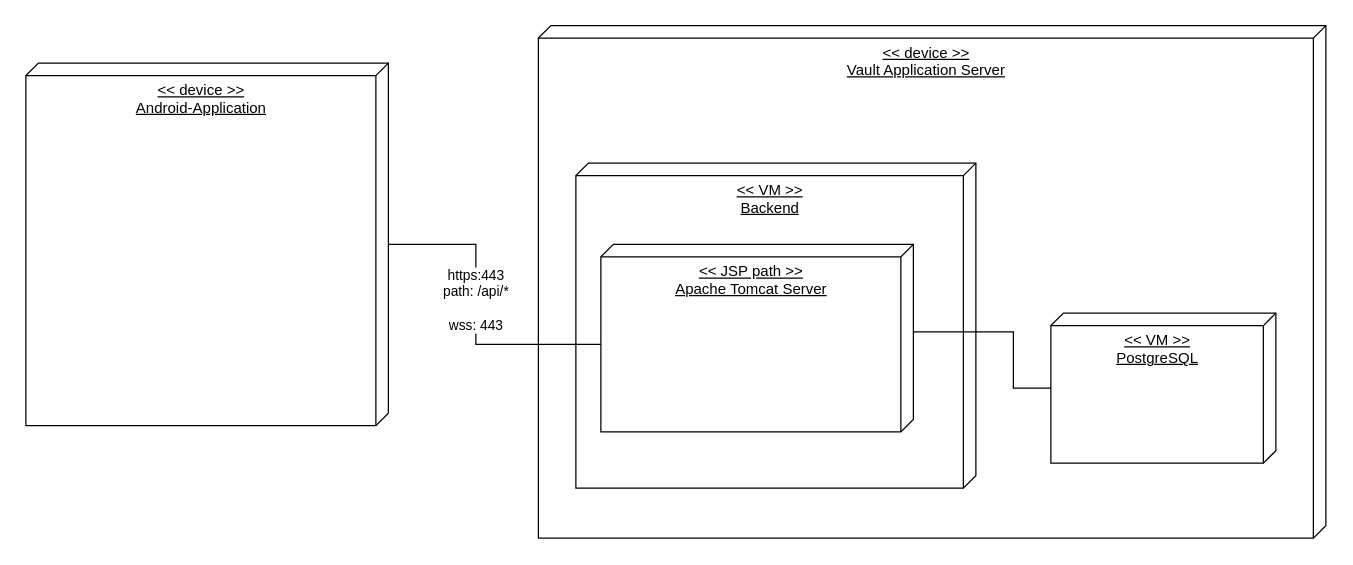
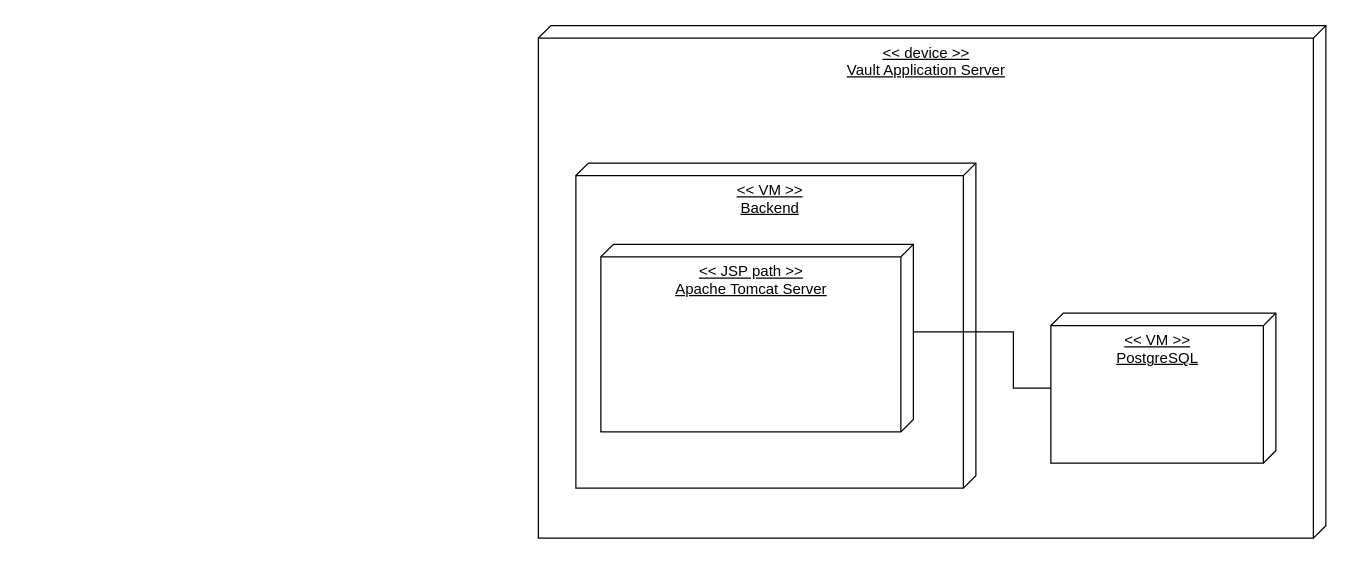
- <mxCell id="3" value="&amp;lt;&amp;lt; device &amp;gt;&amp;gt;&lt;br&gt;Android-Application" style="verticalAlign=top;align=center;spacingTop=8;spacingLeft=2;spacingRight=12;shape=cube;size=10;direction=south;fontStyle=4;html=1;" parent="1" vertex="1"><mxGeometry x="20" y="50" width="290" height="290" as="geometry" /></mxCell>
- <mxCell id="7" value="https:443&lt;br&gt;path: /api/*&lt;br&gt;&lt;br&gt;wss: 443" style="edgeStyle=orthogonalEdgeStyle;rounded=0;orthogonalLoop=1;jettySize=auto;html=1;entryX=0;entryY=0;entryDx=80;entryDy=250;entryPerimeter=0;endArrow=none;endFill=0;" parent="1" source="3" target="6" edge="1"><mxGeometry x="-0.08" relative="1" as="geometry"><Array as="points"><mxPoint x="380" y="195" /><mxPoint x="380" y="275" /></Array><mxPoint as="offset" /></mxGeometry></mxCell>
